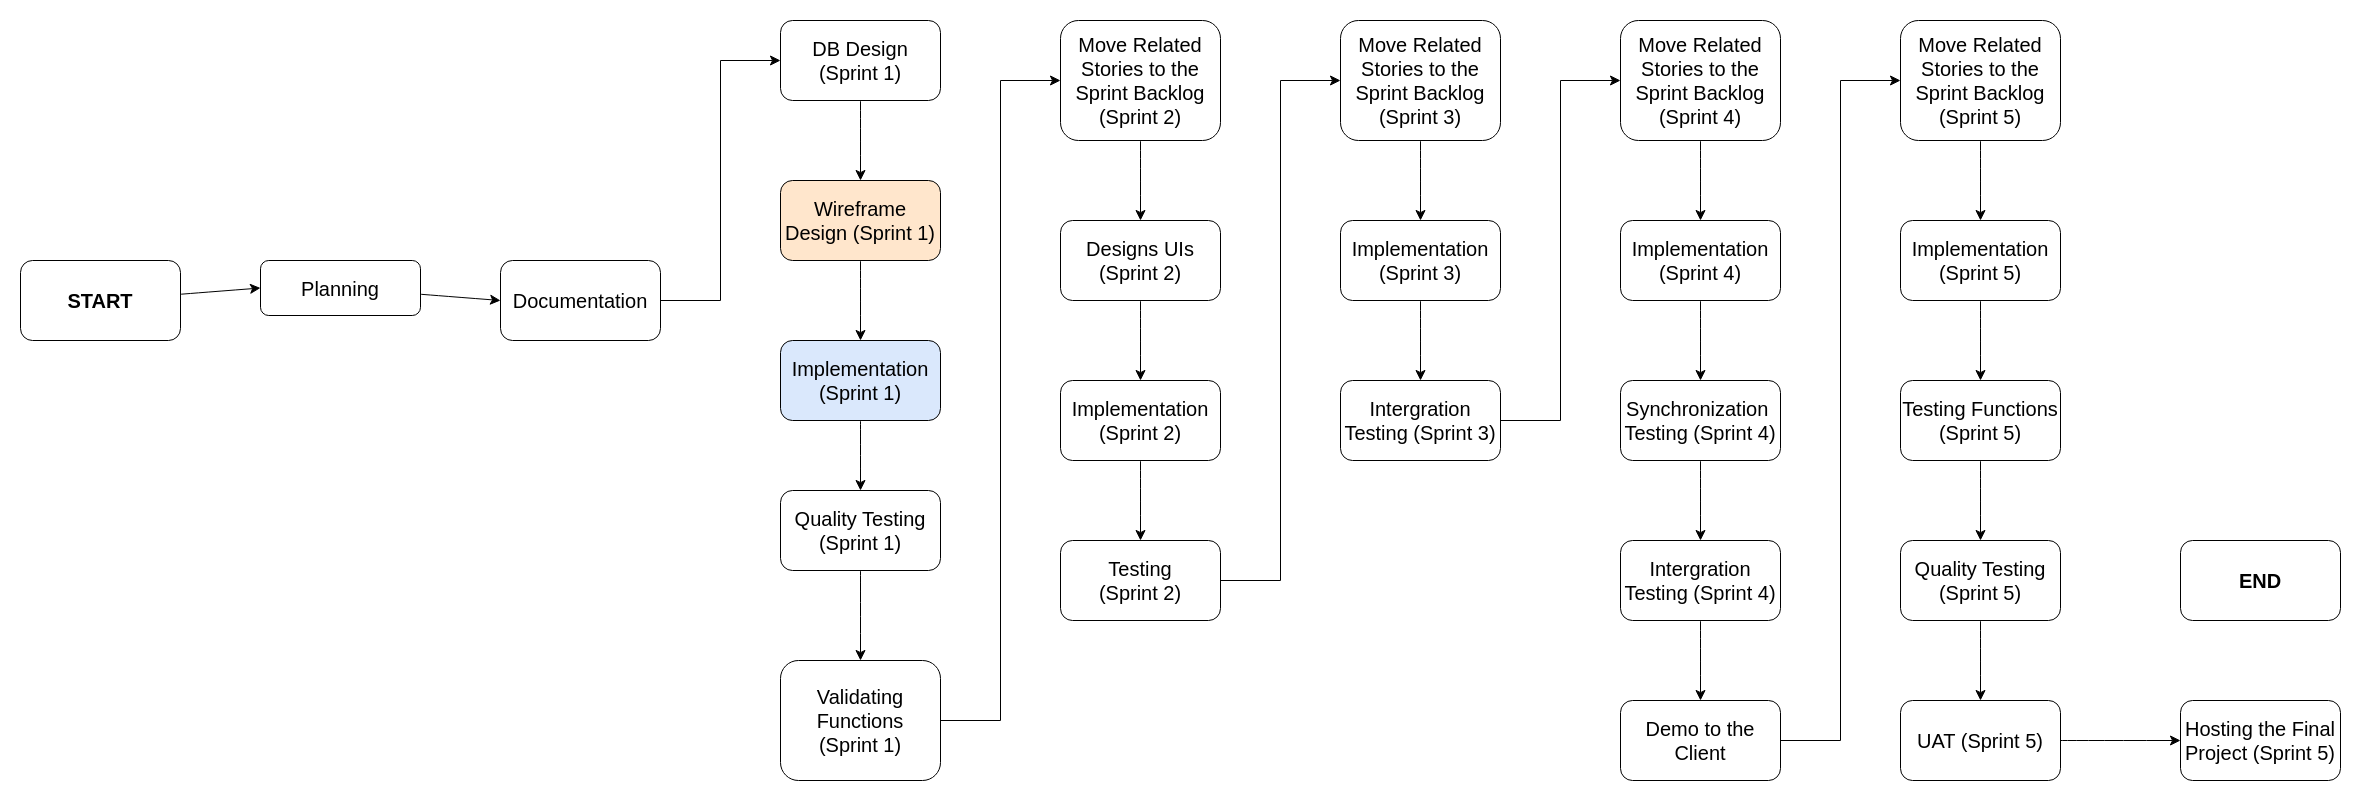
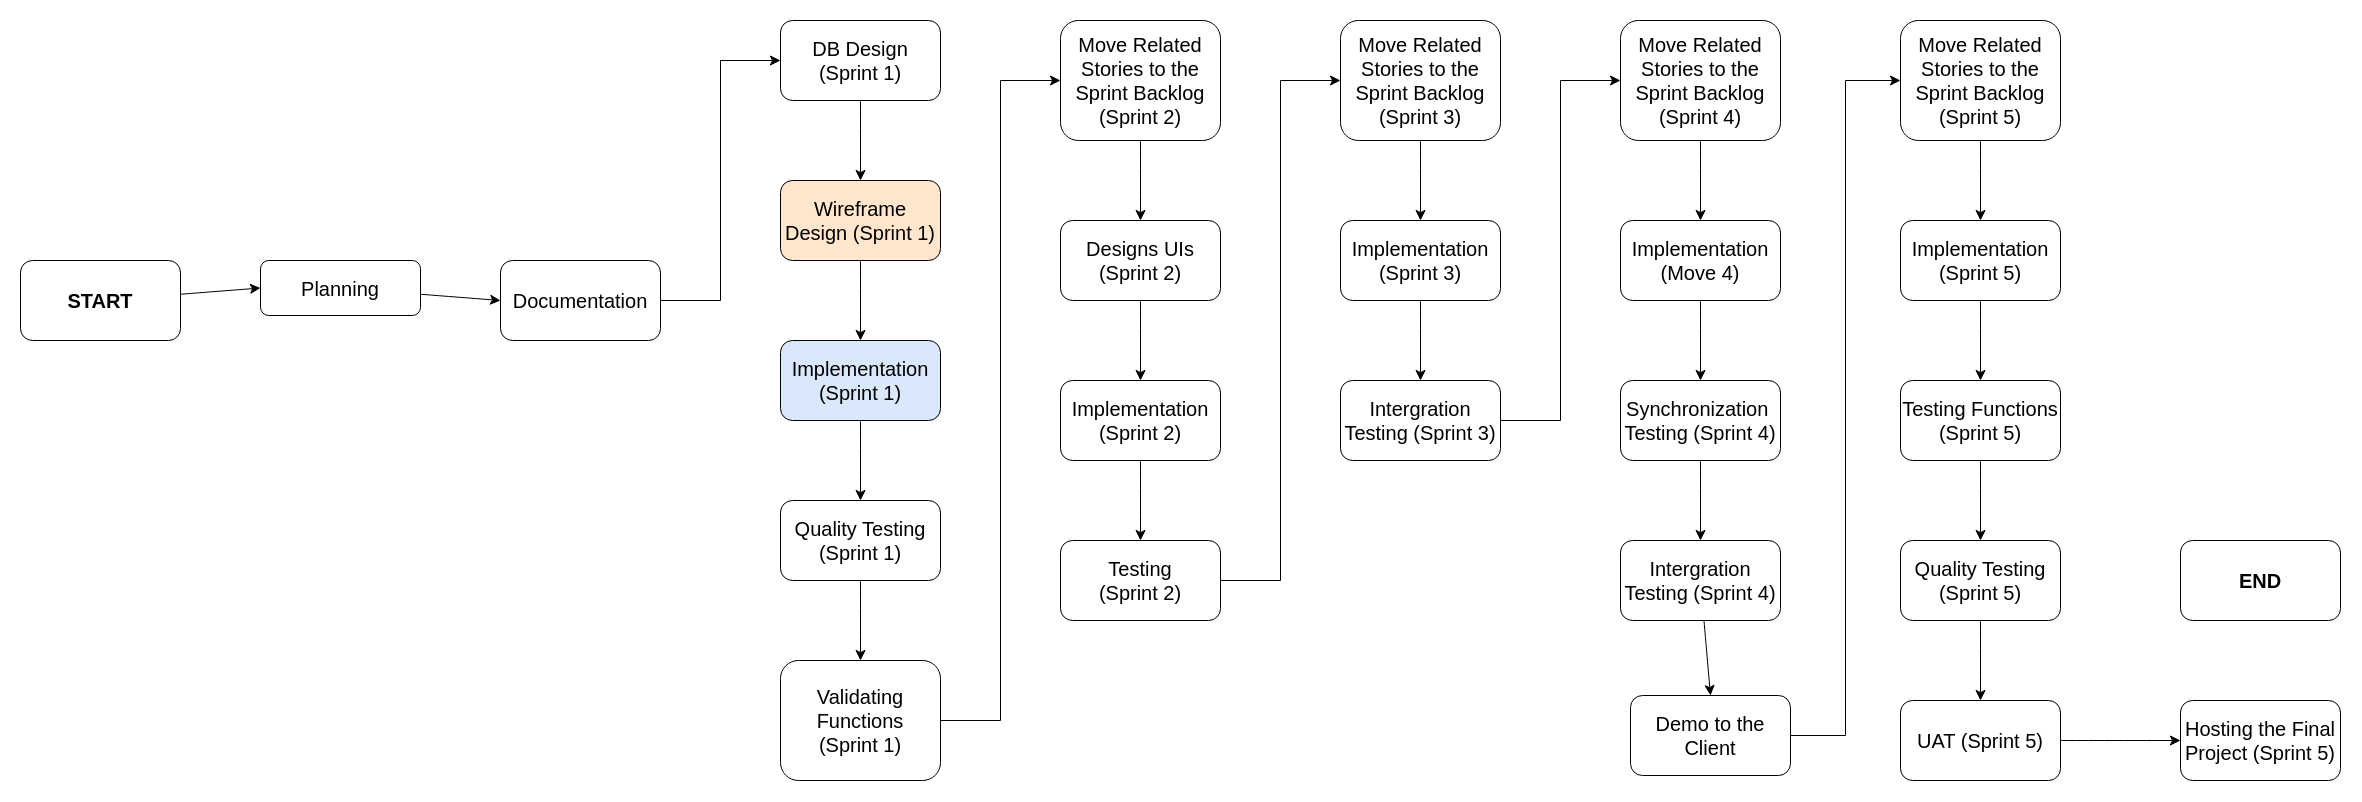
- <mxCell id="35" value="&lt;span style=&quot;font-size: 20px;&quot;&gt;Implementation (Sprint 4)&lt;/span&gt;" style="rounded=1;whiteSpace=wrap;html=1;" vertex="1" parent="1"><mxGeometry x="1620" y="220" width="160" height="80" as="geometry" /></mxCell>
+ <mxCell id="35" value="&lt;span style=&quot;font-size: 20px;&quot;&gt;Implementation (Move 4)&lt;/span&gt;" style="rounded=1;whiteSpace=wrap;html=1;" vertex="1" parent="1"><mxGeometry x="1620" y="220" width="160" height="80" as="geometry" /></mxCell>
- <mxCell id="15" value="&lt;span style=&quot;font-size: 20px;&quot;&gt;Quality Testing (Sprint 1)&lt;/span&gt;" style="rounded=1;whiteSpace=wrap;html=1;" vertex="1" parent="1"><mxGeometry x="780" y="490" width="160" height="80" as="geometry" /></mxCell>
+ <mxCell id="15" value="&lt;span style=&quot;font-size: 20px;&quot;&gt;Quality Testing (Sprint 1)&lt;/span&gt;" style="rounded=1;whiteSpace=wrap;html=1;" vertex="1" parent="1"><mxGeometry x="780" y="500" width="160" height="80" as="geometry" /></mxCell>
- <mxCell id="53" value="&lt;span style=&quot;font-size: 20px;&quot;&gt;Demo to the Client&lt;/span&gt;" style="rounded=1;whiteSpace=wrap;html=1;" vertex="1" parent="1"><mxGeometry x="1620" y="700" width="160" height="80" as="geometry" /></mxCell>
+ <mxCell id="53" value="&lt;span style=&quot;font-size: 20px;&quot;&gt;Demo to the Client&lt;/span&gt;" style="rounded=1;whiteSpace=wrap;html=1;" vertex="1" parent="1"><mxGeometry x="1630" y="695" width="160" height="80" as="geometry" /></mxCell>
